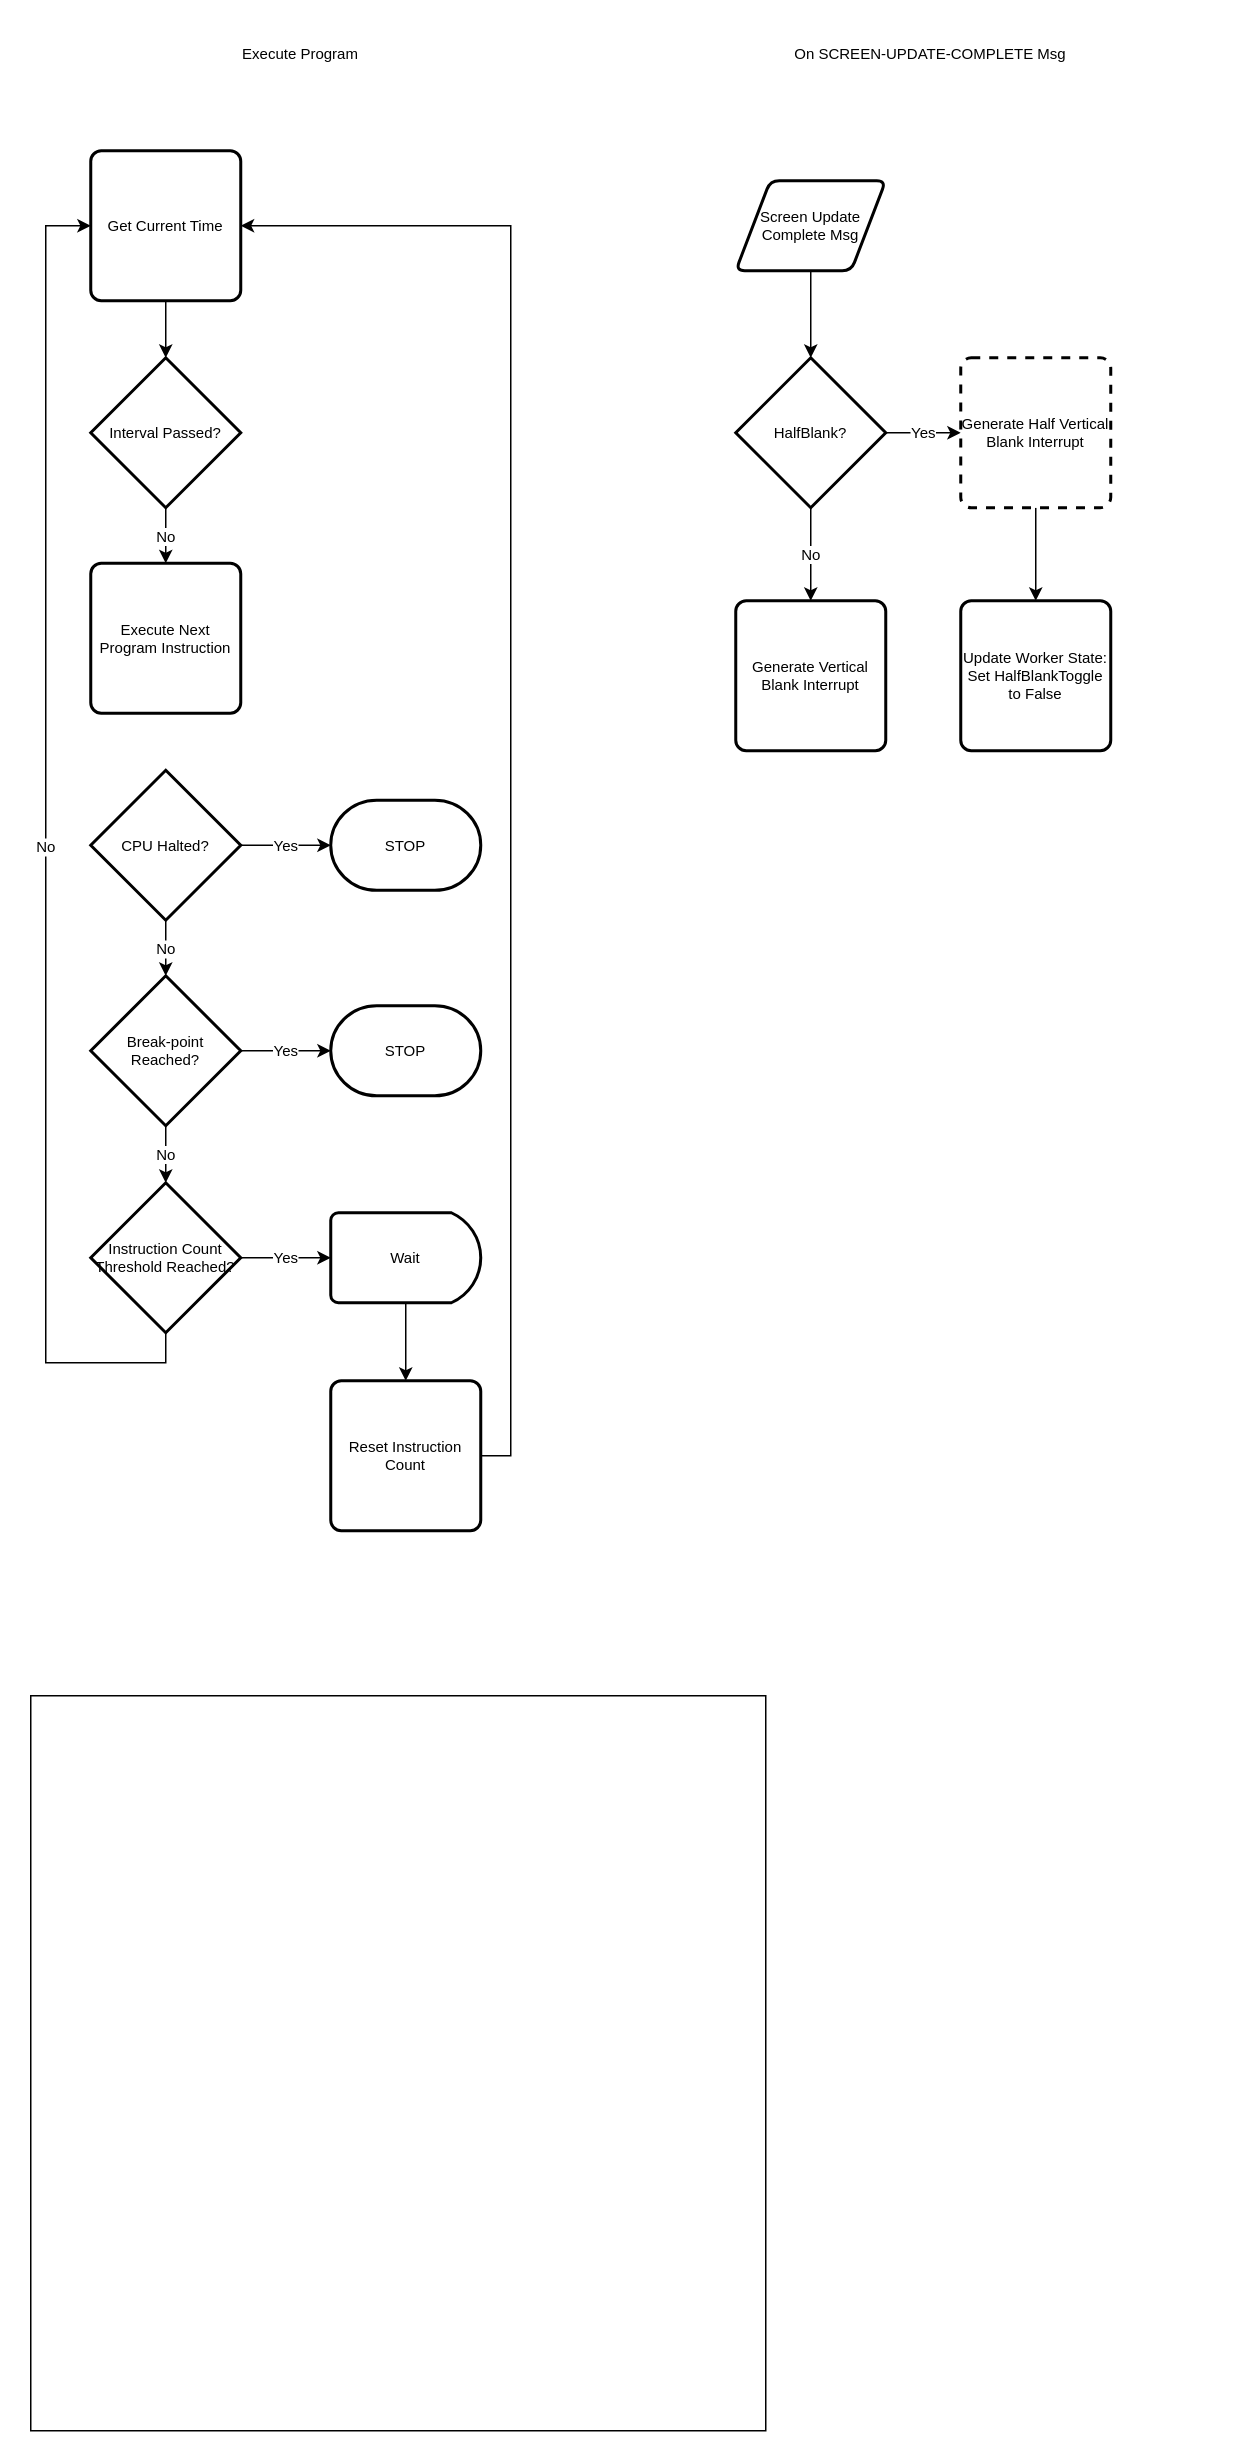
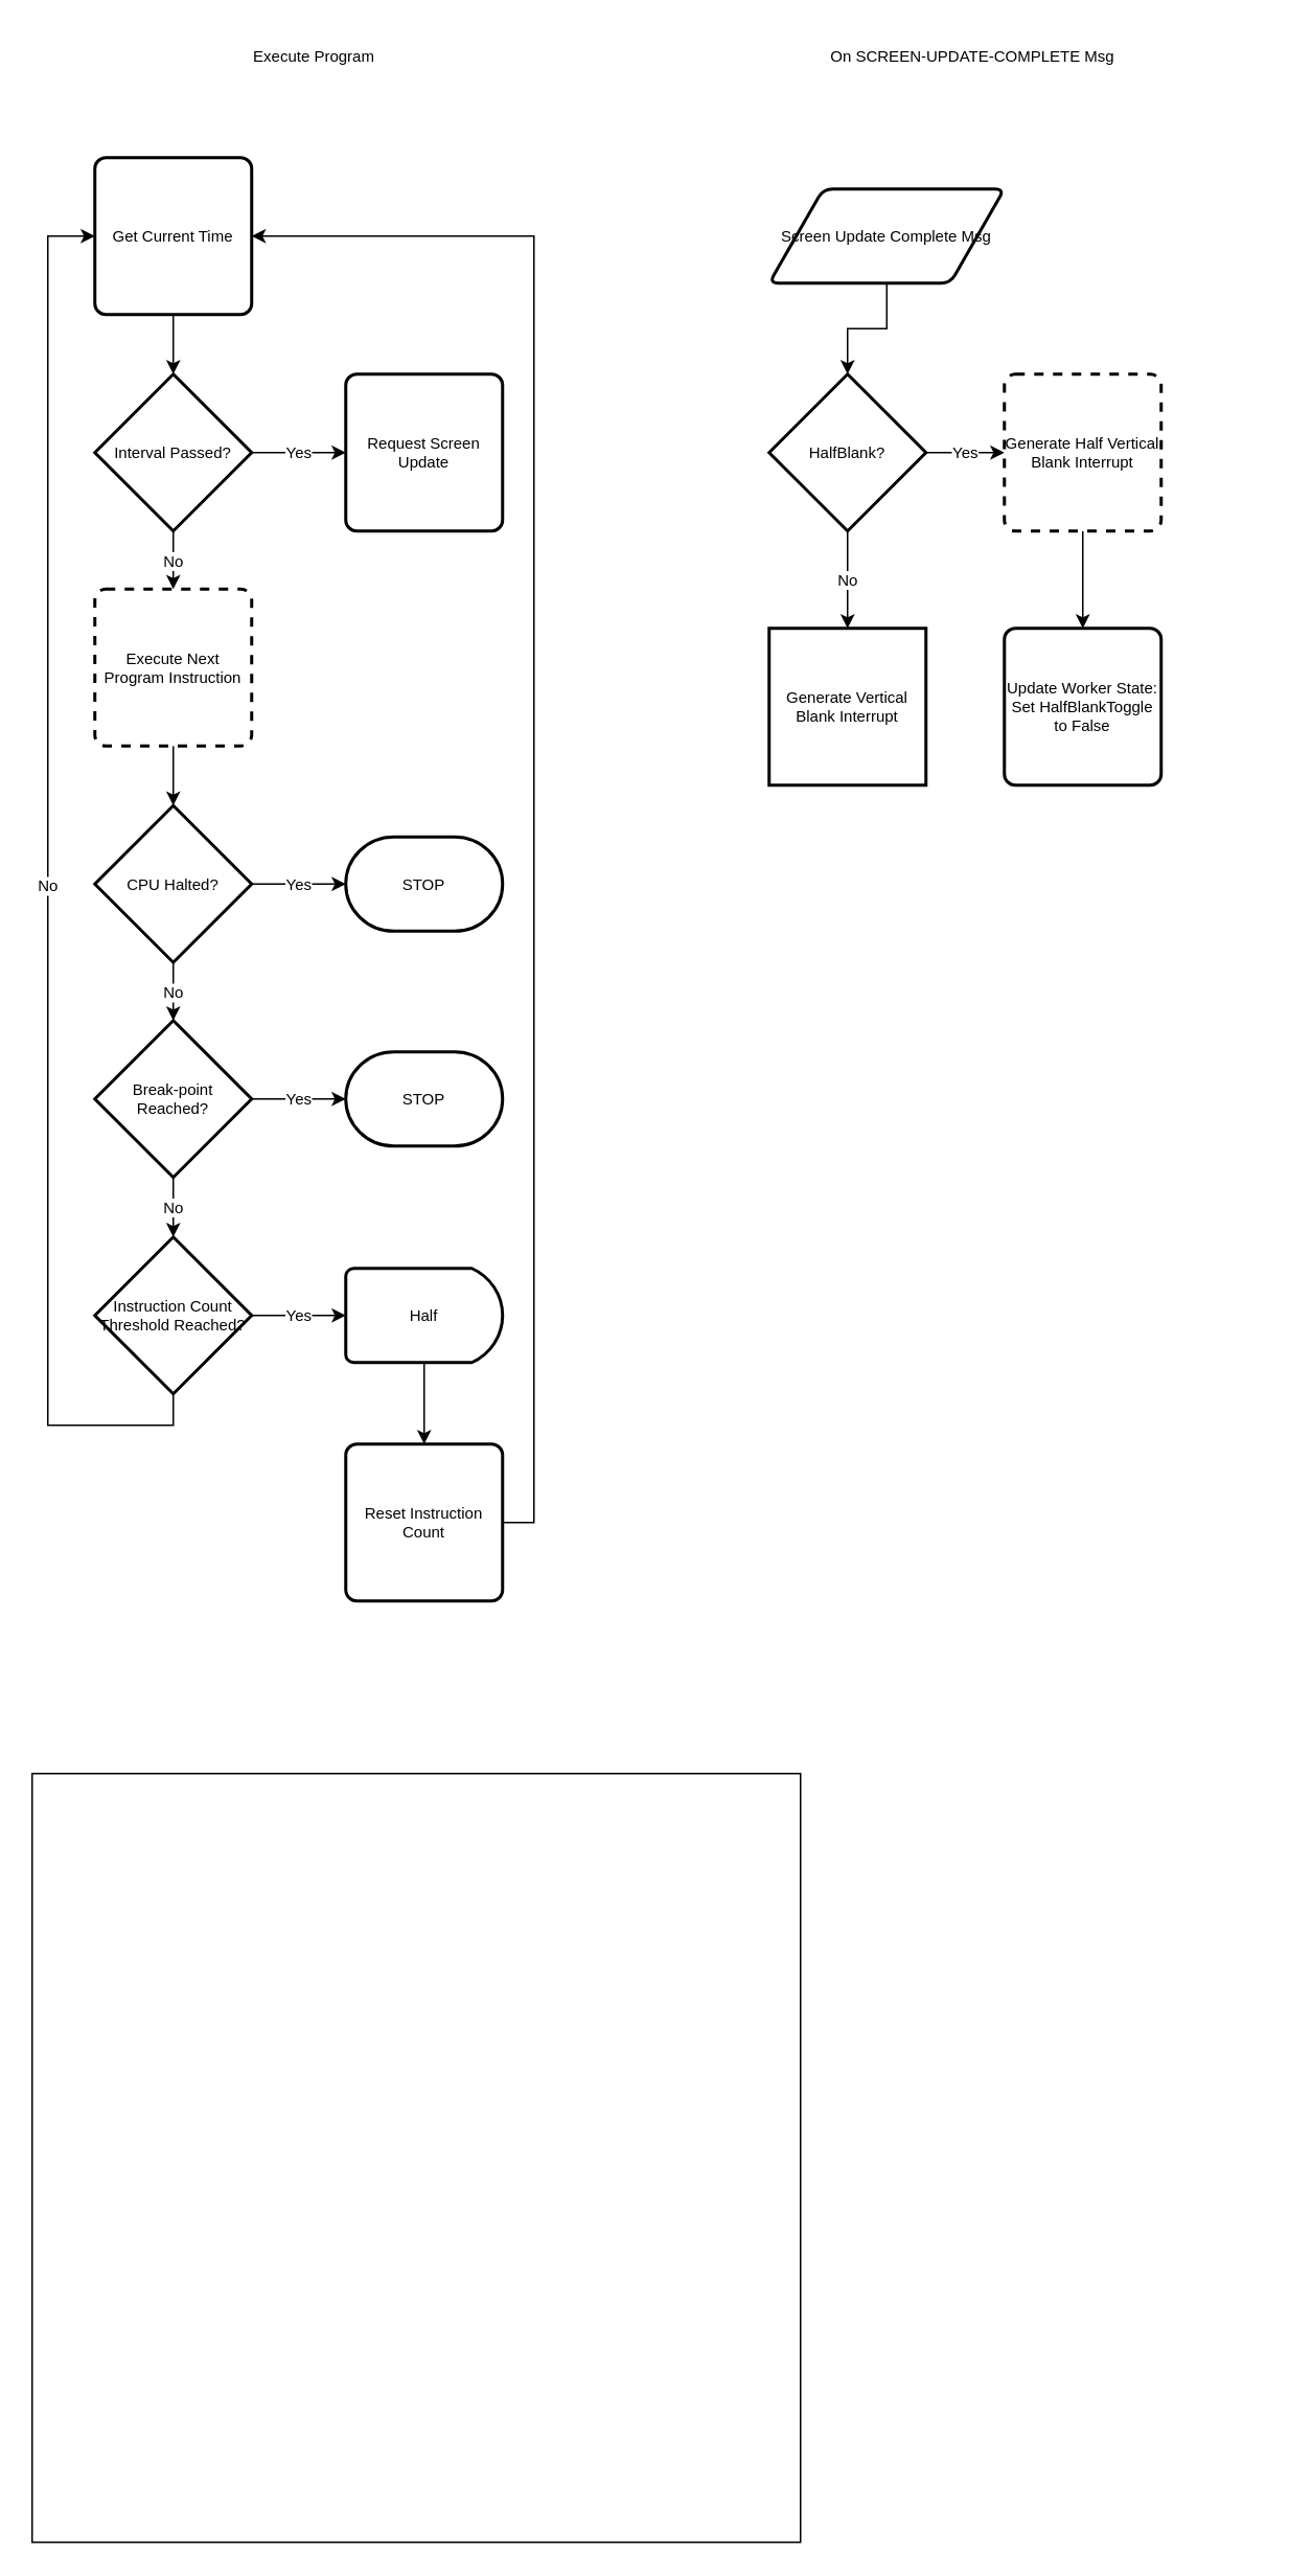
- <mxCell id="24" value="Screen Update Complete Msg" style="shape=parallelogram;html=1;strokeWidth=2;perimeter=parallelogramPerimeter;whiteSpace=wrap;rounded=1;arcSize=12;size=0.23;fontSize=10;" vertex="1" parent="1"><mxGeometry x="490" y="120" width="100" height="60" as="geometry" /></mxCell>
+ <mxCell id="24" value="Screen Update Complete Msg" style="shape=parallelogram;html=1;strokeWidth=2;perimeter=parallelogramPerimeter;whiteSpace=wrap;rounded=1;arcSize=12;size=0.23;fontSize=10;" vertex="1" parent="1"><mxGeometry x="490" y="120" width="150" height="60" as="geometry" /></mxCell>
+ <mxCell id="5" value="Yes" style="edgeStyle=orthogonalEdgeStyle;rounded=0;orthogonalLoop=1;jettySize=auto;html=1;exitX=1;exitY=0.5;exitDx=0;exitDy=0;exitPerimeter=0;entryX=0;entryY=0.5;entryDx=0;entryDy=0;fontSize=10;" edge="1" parent="1" source="6" target="18"><mxGeometry relative="1" as="geometry" /></mxCell>
+ <mxCell id="18" value="Request Screen Update" style="rounded=1;whiteSpace=wrap;html=1;absoluteArcSize=1;arcSize=14;strokeWidth=2;fontSize=10;" vertex="1" parent="1"><mxGeometry x="220" y="238" width="100" height="100" as="geometry" /></mxCell>
- <mxCell id="8" value="Execute Next Program Instruction" style="rounded=1;whiteSpace=wrap;html=1;absoluteArcSize=1;arcSize=14;strokeWidth=2;fontSize=10;" vertex="1" parent="1"><mxGeometry x="60" y="375" width="100" height="100" as="geometry" /></mxCell>
+ <mxCell id="8" value="Execute Next Program Instruction" style="rounded=1;whiteSpace=wrap;html=1;absoluteArcSize=1;arcSize=14;strokeWidth=2;fontSize=10;dashed=1;" vertex="1" parent="1"><mxGeometry x="60" y="375" width="100" height="100" as="geometry" /></mxCell>
- <mxCell id="25" value="Generate Vertical Blank Interrupt" style="rounded=1;whiteSpace=wrap;html=1;absoluteArcSize=1;arcSize=14;strokeWidth=2;fontSize=10;" vertex="1" parent="1"><mxGeometry x="490" y="400" width="100" height="100" as="geometry" /></mxCell>
+ <mxCell id="25" value="Generate Vertical Blank Interrupt" style="whiteSpace=wrap;html=1;absoluteArcSize=1;arcSize=14;strokeWidth=2;fontSize=10;rounded=0;" vertex="1" parent="1"><mxGeometry x="490" y="400" width="100" height="100" as="geometry" /></mxCell>
+ <mxCell id="7" style="edgeStyle=orthogonalEdgeStyle;rounded=0;orthogonalLoop=1;jettySize=auto;html=1;exitX=0.5;exitY=1;exitDx=0;exitDy=0;entryX=0.5;entryY=0;entryDx=0;entryDy=0;entryPerimeter=0;fontSize=10;" edge="1" parent="1" source="8" target="11"><mxGeometry relative="1" as="geometry" /></mxCell>
- <mxCell id="22" value="Wait" style="strokeWidth=2;html=1;shape=mxgraph.flowchart.delay;whiteSpace=wrap;fontSize=10;" vertex="1" parent="1"><mxGeometry x="220" y="808" width="100" height="60" as="geometry" /></mxCell>
+ <mxCell id="22" value="Half" style="strokeWidth=2;html=1;shape=mxgraph.flowchart.delay;whiteSpace=wrap;fontSize=10;" vertex="1" parent="1"><mxGeometry x="220" y="808" width="100" height="60" as="geometry" /></mxCell>
